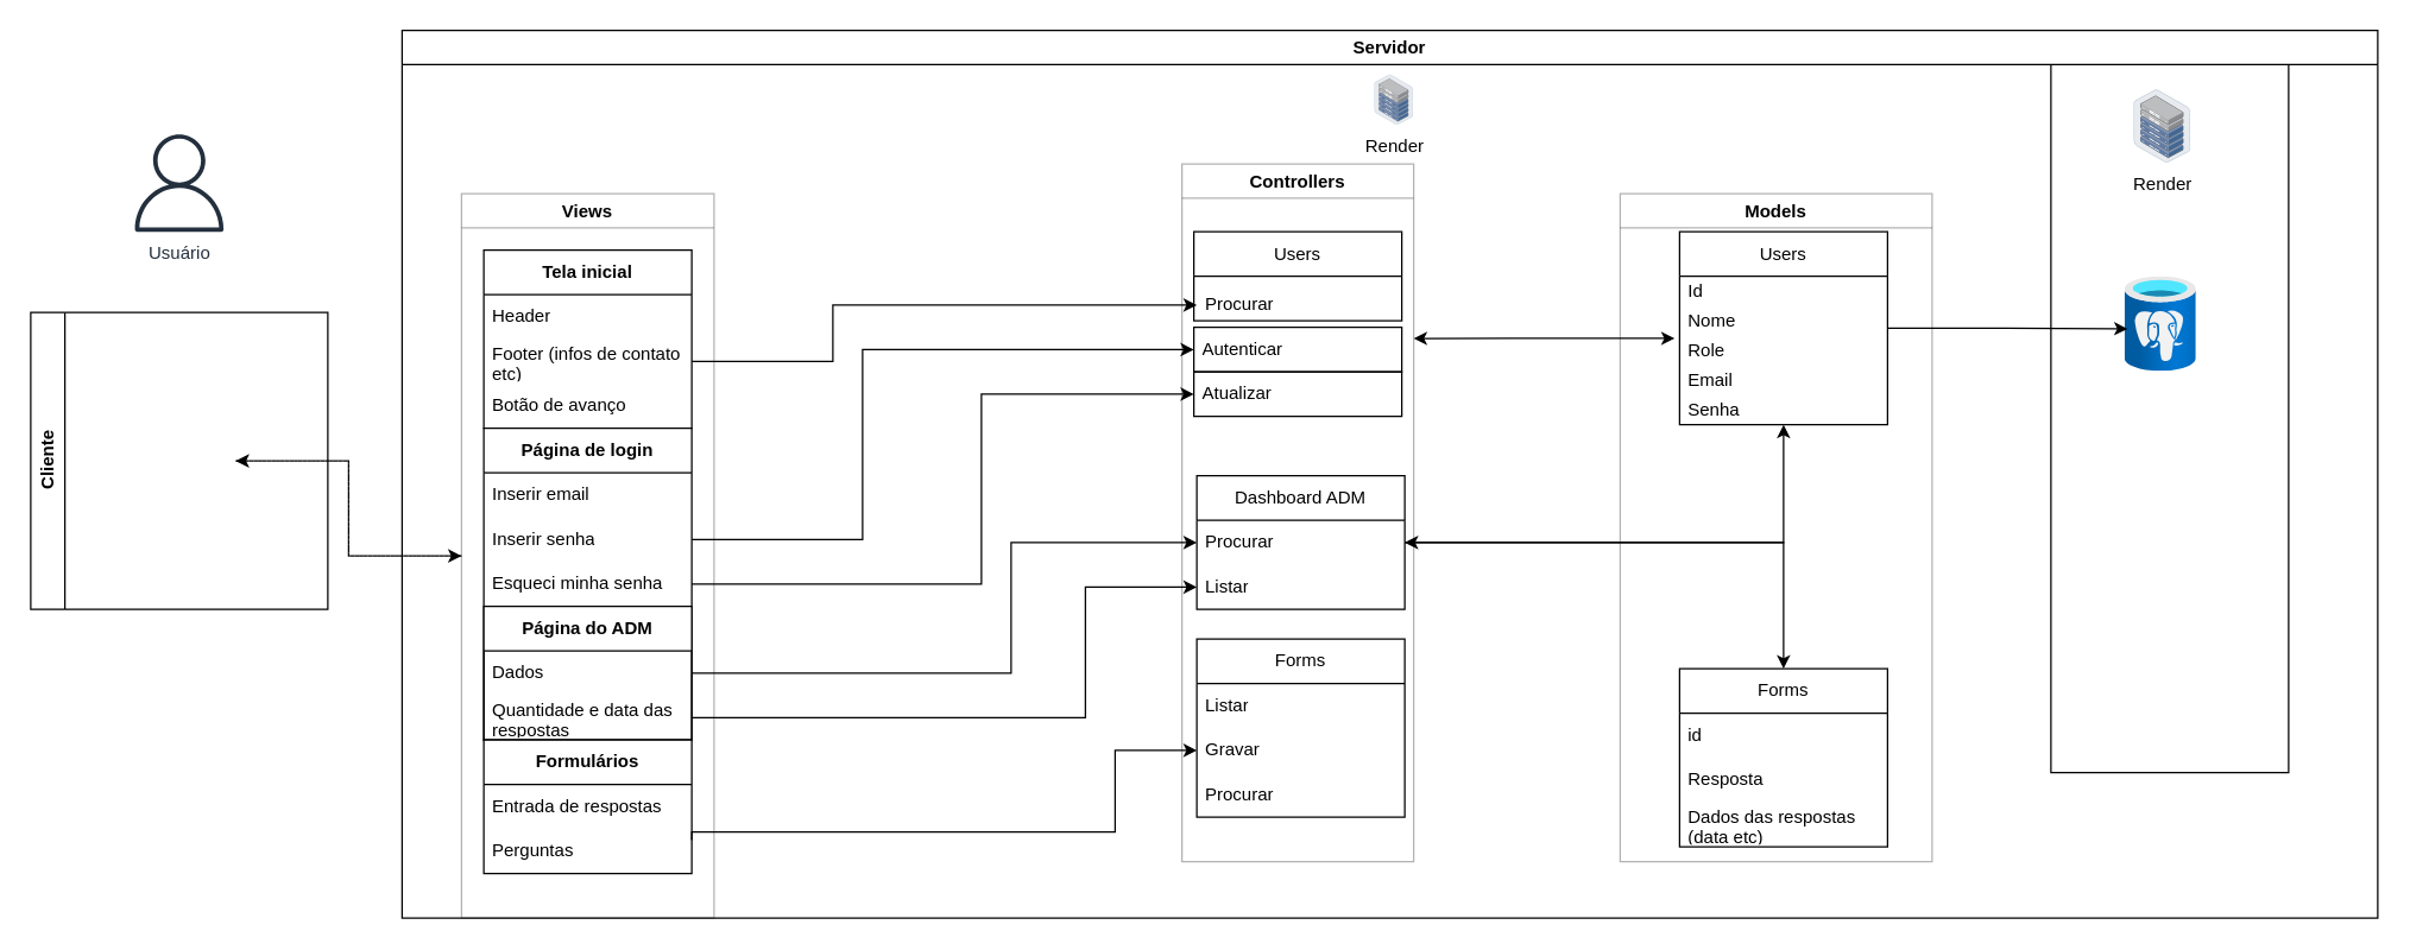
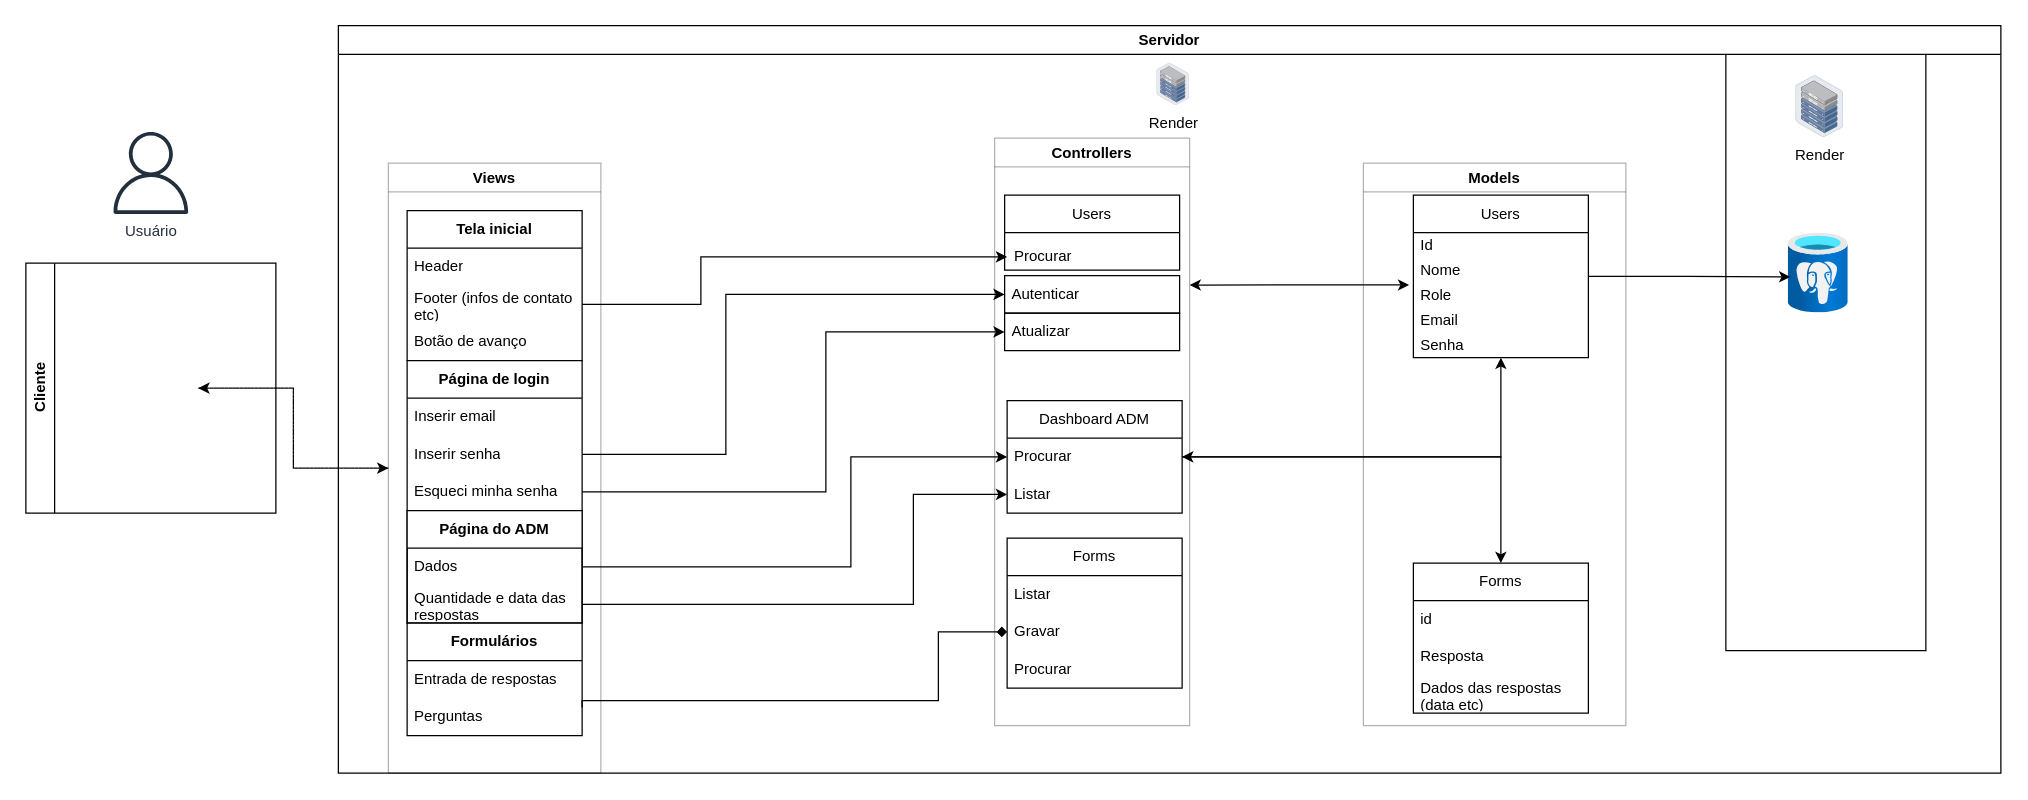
- <mxCell id="4" value="Usuário" style="sketch=0;outlineConnect=0;fontColor=#232F3E;gradientColor=none;fillColor=#232F3D;strokeColor=none;dashed=0;verticalLabelPosition=bottom;verticalAlign=top;align=center;html=1;fontSize=12;fontStyle=0;aspect=fixed;pointerEvents=1;shape=mxgraph.aws4.user;" vertex="1" parent="1"><mxGeometry x="87.19" y="90" width="65.62" height="65.62" as="geometry" /></mxCell>
+ <mxCell id="4" value="Usuário" style="sketch=0;outlineConnect=0;fontColor=#232F3E;gradientColor=none;fillColor=#232F3D;strokeColor=none;dashed=0;verticalLabelPosition=bottom;verticalAlign=top;align=center;html=1;fontSize=12;fontStyle=0;aspect=fixed;pointerEvents=1;shape=mxgraph.aws4.user;" vertex="1" parent="1"><mxGeometry x="87.19" y="105" width="65.62" height="65.62" as="geometry" /></mxCell>
- <mxCell id="37" style="edgeStyle=orthogonalEdgeStyle;rounded=0;orthogonalLoop=1;jettySize=auto;html=1;exitX=1;exitY=0.75;exitDx=0;exitDy=0;entryX=0;entryY=0.5;entryDx=0;entryDy=0;" edge="1" parent="5" source="19" target="33"><mxGeometry relative="1" as="geometry"><Array as="points"><mxPoint x="195" y="540" /><mxPoint x="480" y="540" /><mxPoint x="480" y="485" /></Array></mxGeometry></mxCell>
+ <mxCell id="37" style="edgeStyle=orthogonalEdgeStyle;rounded=0;orthogonalLoop=1;jettySize=auto;html=1;exitX=1;exitY=0.75;exitDx=0;exitDy=0;entryX=0;entryY=0.5;entryDx=0;entryDy=0;endArrow=diamond;" edge="1" parent="5" source="19" target="33"><mxGeometry relative="1" as="geometry"><Array as="points"><mxPoint x="195" y="540" /><mxPoint x="480" y="540" /><mxPoint x="480" y="485" /></Array></mxGeometry></mxCell>
